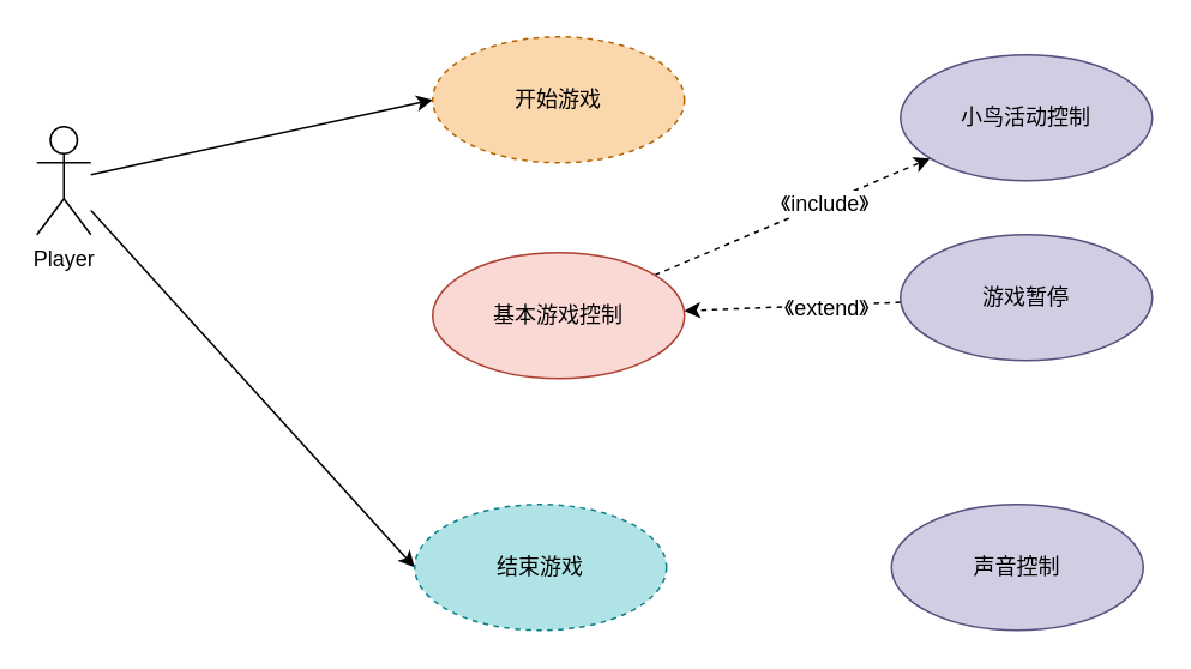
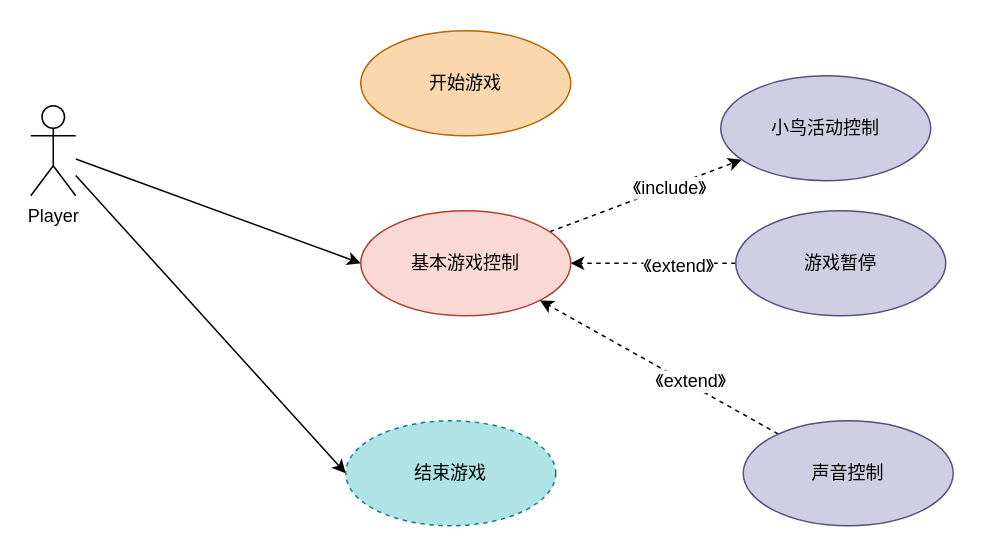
- <mxCell id="6" value="开始游戏" style="ellipse;whiteSpace=wrap;html=1;fillColor=#fad7ac;strokeColor=#b46504;dashed=1;" parent="1" vertex="1"><mxGeometry x="240" y="20" width="140" height="70" as="geometry" /></mxCell>
+ <mxCell id="6" value="开始游戏" style="ellipse;whiteSpace=wrap;html=1;fillColor=#fad7ac;strokeColor=#b46504;" parent="1" vertex="1"><mxGeometry x="240" y="20" width="140" height="70" as="geometry" /></mxCell>
- <mxCell id="10" value="小鸟活动控制" style="ellipse;whiteSpace=wrap;html=1;fillColor=#d0cee2;strokeColor=#56517e;" parent="1" vertex="1"><mxGeometry x="500" y="30" width="140" height="70" as="geometry" /></mxCell>
+ <mxCell id="10" value="小鸟活动控制" style="ellipse;whiteSpace=wrap;html=1;fillColor=#d0cee2;strokeColor=#56517e;" parent="1" vertex="1"><mxGeometry x="480" y="50" width="140" height="70" as="geometry" /></mxCell>
- <mxCell id="2" style="rounded=0;orthogonalLoop=1;jettySize=auto;html=1;entryX=0;entryY=0.5;entryDx=0;entryDy=0;" parent="1" source="5" target="6" edge="1"><mxGeometry relative="1" as="geometry" /></mxCell>
+ <mxCell id="3" style="edgeStyle=none;rounded=0;orthogonalLoop=1;jettySize=auto;html=1;entryX=0;entryY=0.5;entryDx=0;entryDy=0;" parent="1" source="5" target="9" edge="1"><mxGeometry relative="1" as="geometry" /></mxCell>
- <mxCell id="14" value="游戏暂停" style="ellipse;whiteSpace=wrap;html=1;fillColor=#d0cee2;strokeColor=#56517e;" parent="1" vertex="1"><mxGeometry x="500" y="130" width="140" height="70" as="geometry" /></mxCell>
+ <mxCell id="14" value="游戏暂停" style="ellipse;whiteSpace=wrap;html=1;fillColor=#d0cee2;strokeColor=#56517e;" parent="1" vertex="1"><mxGeometry x="490" y="140" width="140" height="70" as="geometry" /></mxCell>
+ <mxCell id="15" style="edgeStyle=none;rounded=0;orthogonalLoop=1;jettySize=auto;html=1;entryX=1;entryY=1;entryDx=0;entryDy=0;dashed=1;" parent="1" source="17" target="9" edge="1"><mxGeometry relative="1" as="geometry" /></mxCell>
+ <mxCell id="16" value="《extend》" style="text;html=1;resizable=0;points=[];align=center;verticalAlign=middle;labelBackgroundColor=#ffffff;" parent="15" vertex="1" connectable="0"><mxGeometry x="-0.238" y="-2" relative="1" as="geometry"><mxPoint as="offset" /></mxGeometry></mxCell>
